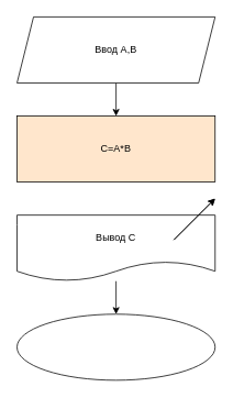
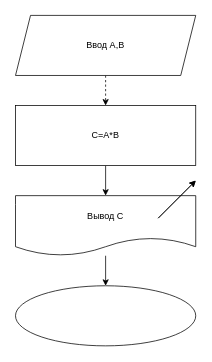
- <mxCell id="2" value="" style="edgeStyle=orthogonalEdgeStyle;rounded=0;orthogonalLoop=1;jettySize=auto;html=1;" edge="1" parent="1" source="3" target="5"><mxGeometry relative="1" as="geometry" /></mxCell>
+ <mxCell id="2" value="" style="edgeStyle=orthogonalEdgeStyle;rounded=0;orthogonalLoop=1;jettySize=auto;html=1;dashed=1;" edge="1" parent="1" source="3" target="5"><mxGeometry relative="1" as="geometry" /></mxCell>
- <mxCell id="5" value="C=A*B" style="rounded=0;whiteSpace=wrap;html=1;fillColor=#ffe6cc;" vertex="1" parent="1"><mxGeometry x="20" y="140" width="240" height="80" as="geometry" /></mxCell>
+ <mxCell id="5" value="C=A*B" style="rounded=0;whiteSpace=wrap;html=1;" vertex="1" parent="1"><mxGeometry x="20" y="140" width="240" height="80" as="geometry" /></mxCell>
+ <mxCell id="4" value="" style="edgeStyle=orthogonalEdgeStyle;rounded=0;orthogonalLoop=1;jettySize=auto;html=1;" edge="1" parent="1" source="5" target="7"><mxGeometry relative="1" as="geometry" /></mxCell>
